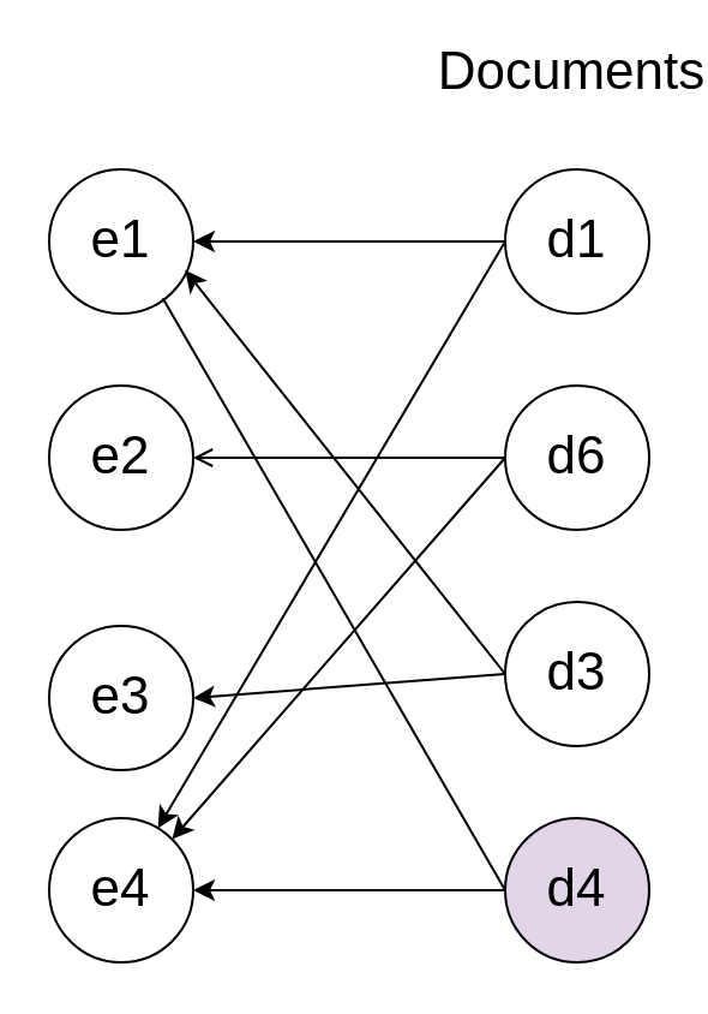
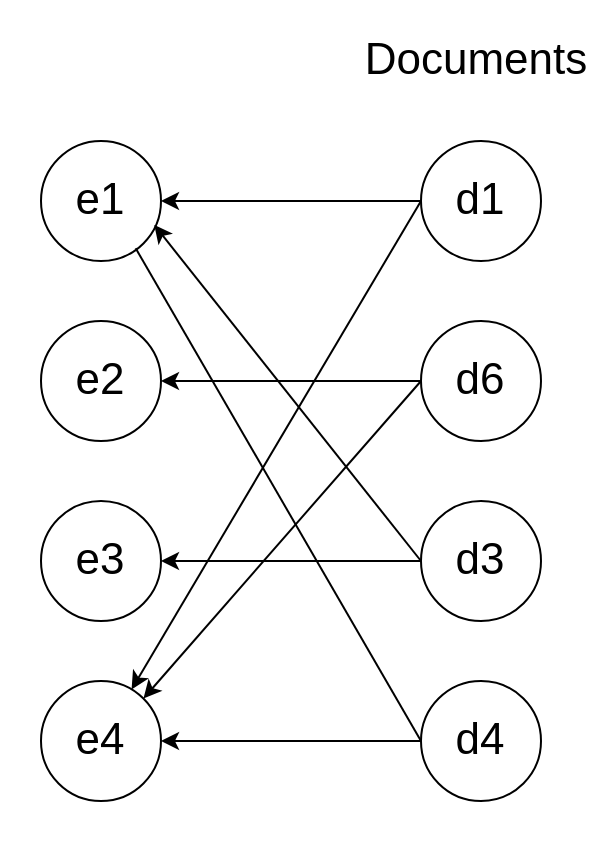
- <mxCell id="12" value="" style="endArrow=open;html=1;exitX=0;exitY=0.5;exitDx=0;exitDy=0;entryX=1;entryY=0.5;entryDx=0;entryDy=0;" edge="1" parent="1" source="7" target="3"><mxGeometry width="50" height="50" relative="1" as="geometry"><mxPoint x="220" y="110" as="sourcePoint" /><mxPoint x="90" y="200" as="targetPoint" /></mxGeometry></mxCell>
+ <mxCell id="12" value="" style="endArrow=classic;html=1;exitX=0;exitY=0.5;exitDx=0;exitDy=0;entryX=1;entryY=0.5;entryDx=0;entryDy=0;" edge="1" parent="1" source="7" target="3"><mxGeometry width="50" height="50" relative="1" as="geometry"><mxPoint x="220" y="110" as="sourcePoint" /><mxPoint x="90" y="200" as="targetPoint" /></mxGeometry></mxCell>
- <mxCell id="4" value="e3" style="ellipse;whiteSpace=wrap;html=1;fontSize=22;" vertex="1" parent="1"><mxGeometry x="20" y="260" width="60" height="60" as="geometry" /></mxCell>
+ <mxCell id="4" value="e3" style="ellipse;whiteSpace=wrap;html=1;fontSize=22;" vertex="1" parent="1"><mxGeometry x="20" y="250" width="60" height="60" as="geometry" /></mxCell>
- <mxCell id="9" value="d4" style="ellipse;whiteSpace=wrap;html=1;fontSize=22;fillColor=#e1d5e7;" vertex="1" parent="1"><mxGeometry x="210" y="340" width="60" height="60" as="geometry" /></mxCell>
+ <mxCell id="9" value="d4" style="ellipse;whiteSpace=wrap;html=1;fontSize=22;" vertex="1" parent="1"><mxGeometry x="210" y="340" width="60" height="60" as="geometry" /></mxCell>
